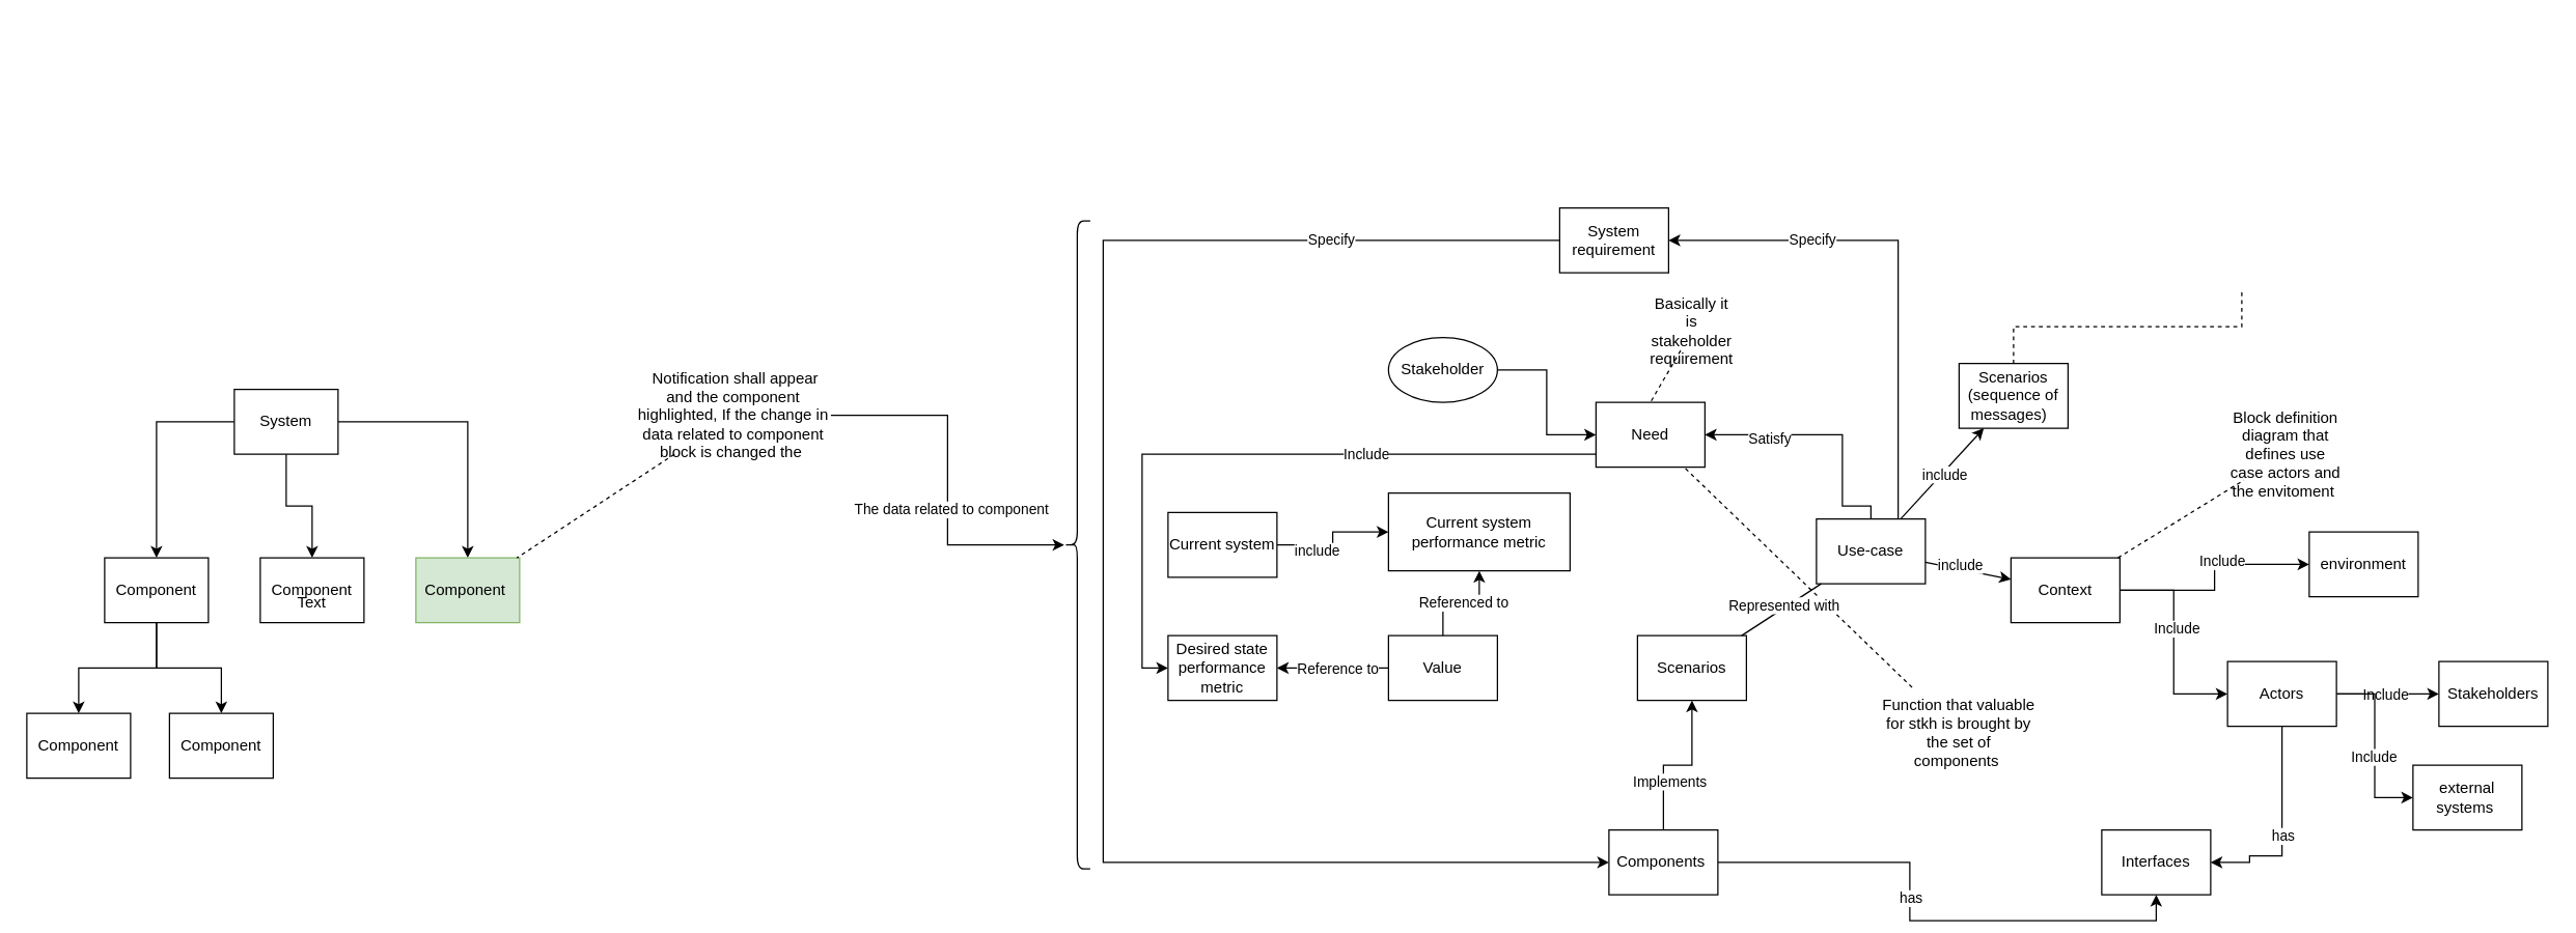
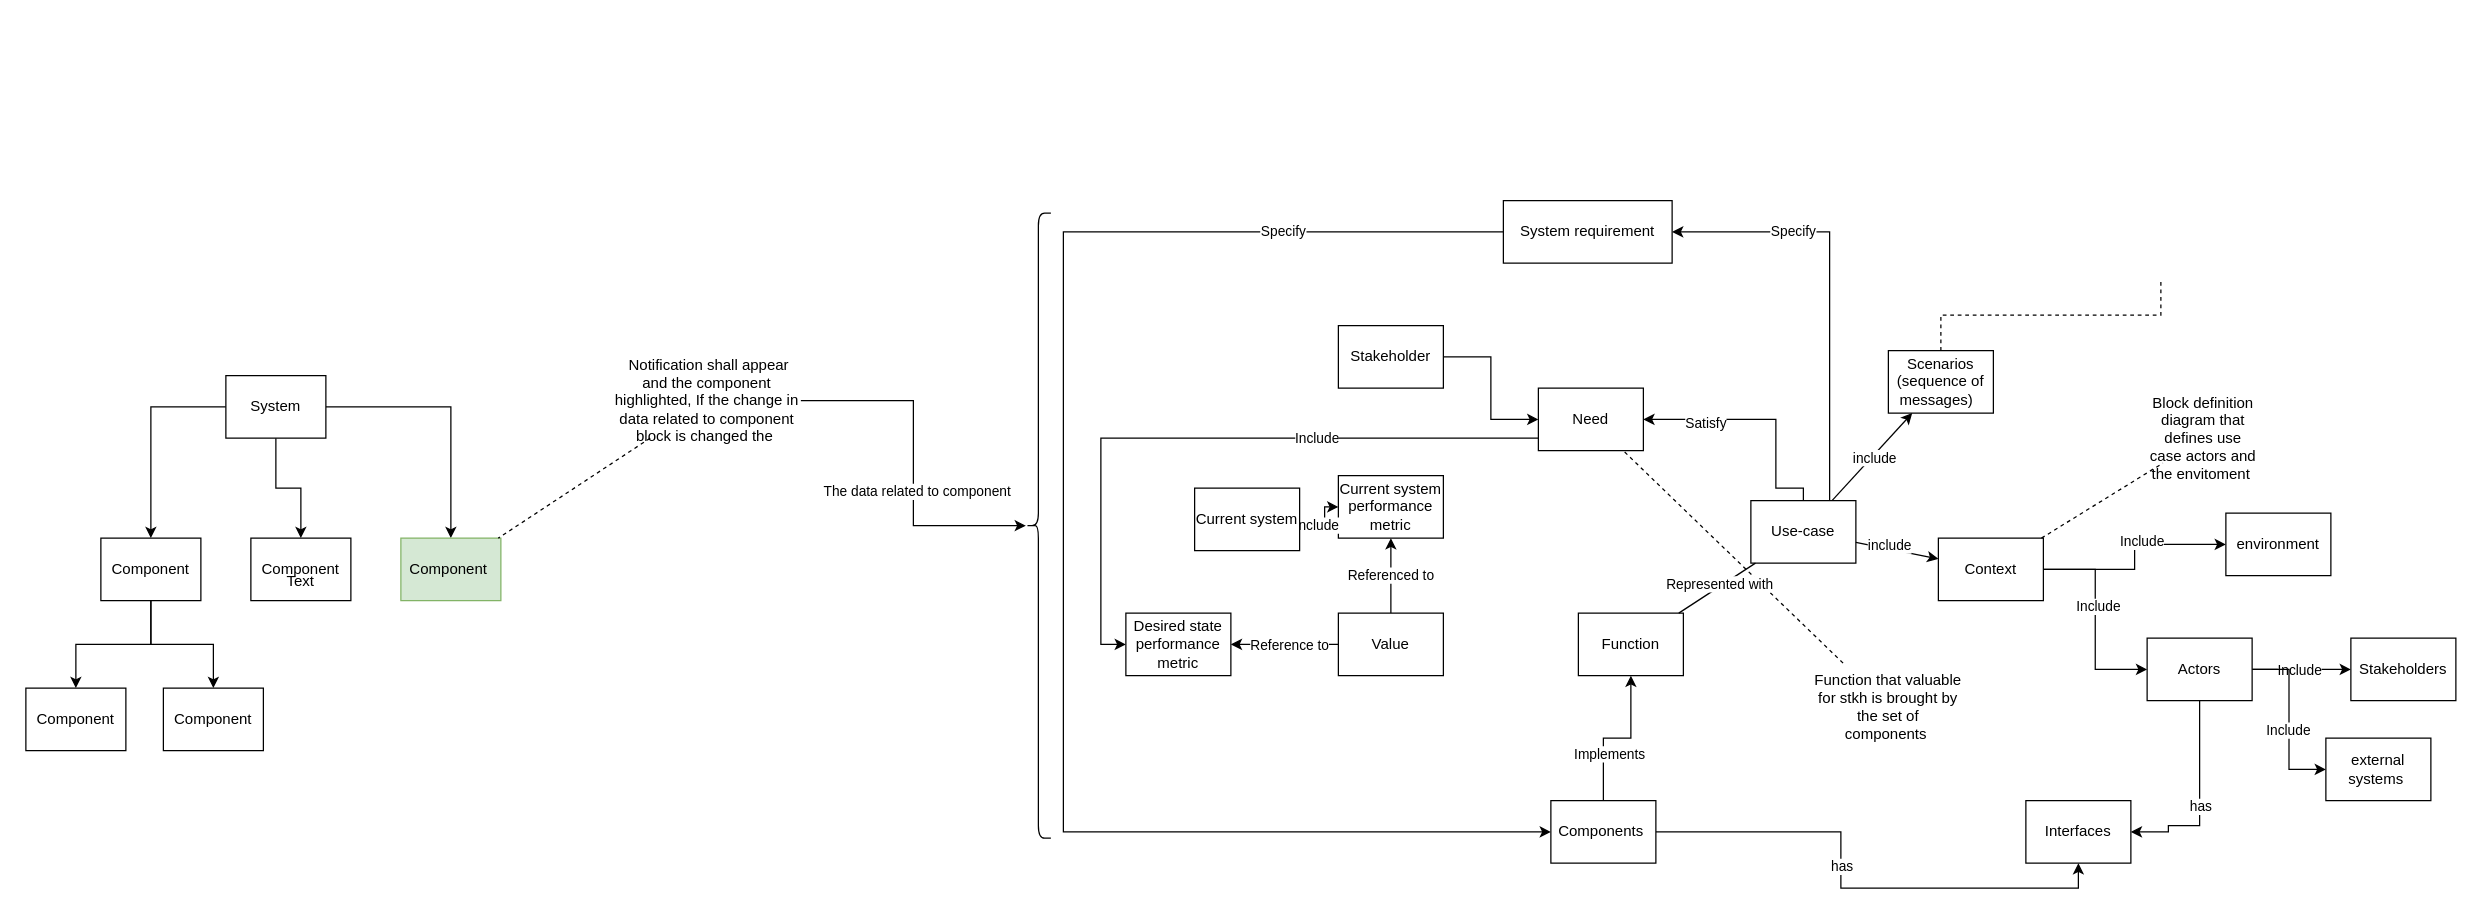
- <mxCell id="53" value="System requirement" style="rounded=0;whiteSpace=wrap;html=1;" vertex="1" parent="1"><mxGeometry x="1202" y="160" width="84" height="50" as="geometry" /></mxCell>
+ <mxCell id="53" value="System requirement" style="rounded=0;whiteSpace=wrap;html=1;" vertex="1" parent="1"><mxGeometry x="1202" y="160" width="135" height="50" as="geometry" /></mxCell>
- <mxCell id="43" value="Basically it is stakeholder requirement" style="text;html=1;align=center;verticalAlign=middle;whiteSpace=wrap;rounded=0;" vertex="1" parent="1"><mxGeometry x="1274" y="240" width="60" height="30" as="geometry" /></mxCell>
- <mxCell id="34" value="Stakeholder" style="ellipse;whiteSpace=wrap;html=1;" vertex="1" parent="1"><mxGeometry x="1070" y="260" width="84" height="50" as="geometry" /></mxCell>
+ <mxCell id="34" value="Stakeholder" style="rounded=0;whiteSpace=wrap;html=1;" vertex="1" parent="1"><mxGeometry x="1070" y="260" width="84" height="50" as="geometry" /></mxCell>
- <mxCell id="42" style="rounded=0;orthogonalLoop=1;jettySize=auto;html=1;entryX=0.5;entryY=0;entryDx=0;entryDy=0;dashed=1;endArrow=none;endFill=0;" edge="1" parent="1" source="43" target="41"><mxGeometry relative="1" as="geometry" /></mxCell>
- <mxCell id="47" value="Current system performance metric" style="rounded=0;whiteSpace=wrap;html=1;" vertex="1" parent="1"><mxGeometry x="1070" y="380" width="140" height="60" as="geometry" /></mxCell>
+ <mxCell id="47" value="Current system performance metric" style="rounded=0;whiteSpace=wrap;html=1;" vertex="1" parent="1"><mxGeometry x="1070" y="380" width="84" height="50" as="geometry" /></mxCell>
- <mxCell id="78" value="Current system" style="rounded=0;whiteSpace=wrap;html=1;" vertex="1" parent="1"><mxGeometry x="900" y="395" width="84" height="50" as="geometry" /></mxCell>
+ <mxCell id="78" value="Current system" style="rounded=0;whiteSpace=wrap;html=1;" vertex="1" parent="1"><mxGeometry x="955" y="390" width="84" height="50" as="geometry" /></mxCell>
- <mxCell id="2" value="Scenarios" style="rounded=0;whiteSpace=wrap;html=1;" vertex="1" parent="1"><mxGeometry x="1262" y="490" width="84" height="50" as="geometry" /></mxCell>
+ <mxCell id="2" value="Function" style="rounded=0;whiteSpace=wrap;html=1;" vertex="1" parent="1"><mxGeometry x="1262" y="490" width="84" height="50" as="geometry" /></mxCell>
